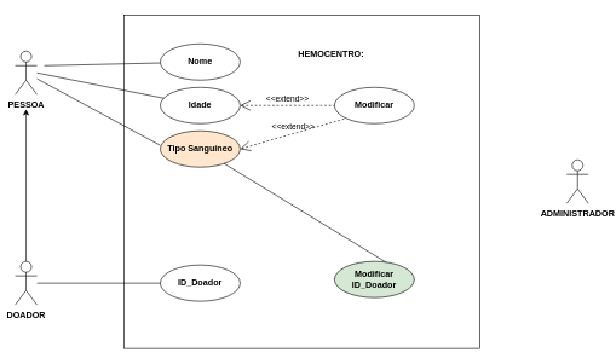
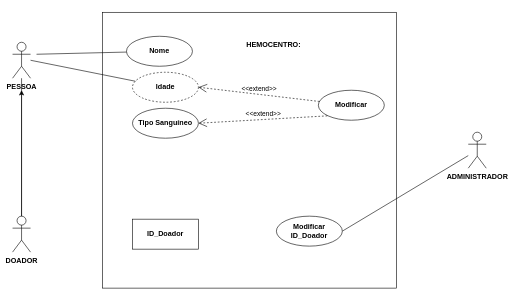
- <mxCell id="8" value="&lt;b&gt;Nome&lt;/b&gt;" style="ellipse;whiteSpace=wrap;html=1;" vertex="1" parent="1"><mxGeometry x="220" y="60" width="110" height="50" as="geometry" /></mxCell>
+ <mxCell id="8" value="&lt;b&gt;Nome&lt;/b&gt;" style="ellipse;whiteSpace=wrap;html=1;" vertex="1" parent="1"><mxGeometry x="210" y="60" width="110" height="50" as="geometry" /></mxCell>
- <mxCell id="6" value="&lt;b&gt;Idade&lt;/b&gt;" style="ellipse;whiteSpace=wrap;html=1;" vertex="1" parent="1"><mxGeometry x="220" y="120" width="110" height="50" as="geometry" /></mxCell>
+ <mxCell id="6" value="&lt;b&gt;Idade&lt;/b&gt;" style="ellipse;whiteSpace=wrap;html=1;dashed=1;" vertex="1" parent="1"><mxGeometry x="220" y="120" width="110" height="50" as="geometry" /></mxCell>
- <mxCell id="14" value="&lt;b&gt;Modificar&lt;/b&gt;" style="ellipse;whiteSpace=wrap;html=1;" vertex="1" parent="1"><mxGeometry x="460" y="120" width="110" height="50" as="geometry" /></mxCell>
+ <mxCell id="14" value="&lt;b&gt;Modificar&lt;/b&gt;" style="ellipse;whiteSpace=wrap;html=1;" vertex="1" parent="1"><mxGeometry x="530" y="150" width="110" height="50" as="geometry" /></mxCell>
- <mxCell id="11" value="" style="endArrow=none;html=1;entryX=0;entryY=0.4;entryDx=0;entryDy=0;entryPerimeter=0;" edge="1" parent="1" source="3" target="9"><mxGeometry width="50" height="50" relative="1" as="geometry"><mxPoint x="80" y="190" as="sourcePoint" /><mxPoint x="130" y="140" as="targetPoint" /></mxGeometry></mxCell>
- <mxCell id="9" value="&lt;b&gt;Tipo Sanguíneo&lt;/b&gt;" style="ellipse;whiteSpace=wrap;html=1;fillColor=#ffe6cc;" vertex="1" parent="1"><mxGeometry x="220" y="180" width="110" height="50" as="geometry" /></mxCell>
+ <mxCell id="9" value="&lt;b&gt;Tipo Sanguíneo&lt;/b&gt;" style="ellipse;whiteSpace=wrap;html=1;" vertex="1" parent="1"><mxGeometry x="220" y="180" width="110" height="50" as="geometry" /></mxCell>
- <mxCell id="19" value="" style="endArrow=none;html=1;exitX=1;exitY=0.5;exitDx=0;exitDy=0;" edge="1" parent="1" source="20" target="9"><mxGeometry width="50" height="50" relative="1" as="geometry"><mxPoint x="720" y="170" as="sourcePoint" /><mxPoint x="750" y="180" as="targetPoint" /></mxGeometry></mxCell>
+ <mxCell id="19" value="" style="endArrow=none;html=1;exitX=1;exitY=0.5;exitDx=0;exitDy=0;" edge="1" parent="1" source="20" target="17"><mxGeometry width="50" height="50" relative="1" as="geometry"><mxPoint x="720" y="170" as="sourcePoint" /><mxPoint x="750" y="180" as="targetPoint" /></mxGeometry></mxCell>
- <mxCell id="20" value="&lt;b&gt;Modificar ID_Doador&lt;/b&gt;" style="ellipse;whiteSpace=wrap;html=1;fillColor=#d5e8d4;" vertex="1" parent="1"><mxGeometry x="460" y="360" width="110" height="50" as="geometry" /></mxCell>
+ <mxCell id="20" value="&lt;b&gt;Modificar ID_Doador&lt;/b&gt;" style="ellipse;whiteSpace=wrap;html=1;" vertex="1" parent="1"><mxGeometry x="460" y="360" width="110" height="50" as="geometry" /></mxCell>
- <mxCell id="13" value="" style="endArrow=none;html=1;entryX=0;entryY=0.5;entryDx=0;entryDy=0;" edge="1" parent="1" source="4" target="12"><mxGeometry width="50" height="50" relative="1" as="geometry"><mxPoint x="60" y="390" as="sourcePoint" /><mxPoint x="450" y="280" as="targetPoint" /></mxGeometry></mxCell>
+ <mxCell id="13" value="" style="endArrow=none;html=1;" edge="1" parent="1" source="4" target="3"><mxGeometry width="50" height="50" relative="1" as="geometry"><mxPoint x="60" y="390" as="sourcePoint" /><mxPoint x="450" y="280" as="targetPoint" /></mxGeometry></mxCell>
- <mxCell id="12" value="&lt;b&gt;ID_Doador&lt;/b&gt;" style="ellipse;whiteSpace=wrap;html=1;" vertex="1" parent="1"><mxGeometry x="220" y="365" width="110" height="50" as="geometry" /></mxCell>
+ <mxCell id="12" value="&lt;b&gt;ID_Doador&lt;/b&gt;" style="whiteSpace=wrap;html=1;rounded=0;" vertex="1" parent="1"><mxGeometry x="220" y="365" width="110" height="50" as="geometry" /></mxCell>
